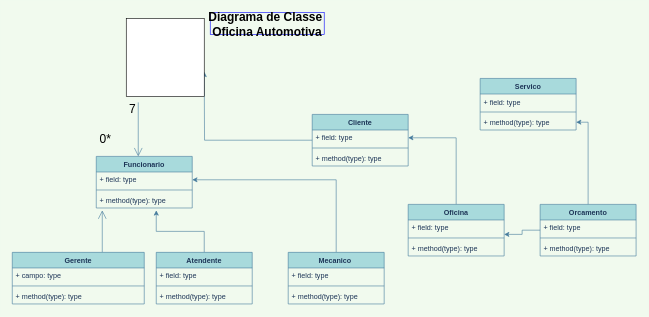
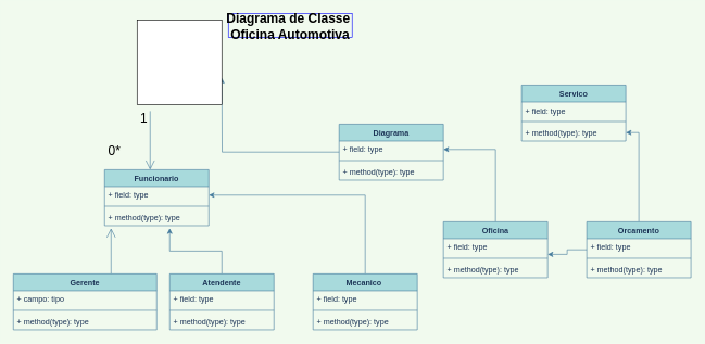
- <mxCell id="44" value="7" style="text;html=1;align=center;verticalAlign=middle;resizable=0;points=[];autosize=1;strokeColor=none;fillColor=none;fontSize=20;fontColor=#000000;" parent="1" vertex="1"><mxGeometry x="205" y="165" width="30" height="30" as="geometry" /></mxCell>
+ <mxCell id="44" value="1" style="text;html=1;align=center;verticalAlign=middle;resizable=0;points=[];autosize=1;strokeColor=none;fillColor=none;fontSize=20;fontColor=#000000;" parent="1" vertex="1"><mxGeometry x="205" y="165" width="30" height="30" as="geometry" /></mxCell>
- <mxCell id="24" value="Cliente" style="swimlane;fontStyle=1;align=center;verticalAlign=top;childLayout=stackLayout;horizontal=1;startSize=26;horizontalStack=0;resizeParent=1;resizeParentMax=0;resizeLast=0;collapsible=1;marginBottom=0;fillColor=#A8DADC;strokeColor=#457B9D;fontColor=#1D3557;" parent="1" vertex="1"><mxGeometry x="520" y="190" width="160" height="86" as="geometry" /></mxCell>
+ <mxCell id="24" value="Diagrama" style="swimlane;fontStyle=1;align=center;verticalAlign=top;childLayout=stackLayout;horizontal=1;startSize=26;horizontalStack=0;resizeParent=1;resizeParentMax=0;resizeLast=0;collapsible=1;marginBottom=0;fillColor=#A8DADC;strokeColor=#457B9D;fontColor=#1D3557;" parent="1" vertex="1"><mxGeometry x="520" y="190" width="160" height="86" as="geometry" /></mxCell>
- <mxCell id="10" value="+ campo: type" style="text;strokeColor=none;fillColor=none;align=left;verticalAlign=top;spacingLeft=4;spacingRight=4;overflow=hidden;rotatable=0;points=[[0,0.5],[1,0.5]];portConstraint=eastwest;fontColor=#1D3557;" parent="9" vertex="1"><mxGeometry y="26" width="220" height="26" as="geometry" /></mxCell>
+ <mxCell id="10" value="+ campo: tipo" style="text;strokeColor=none;fillColor=none;align=left;verticalAlign=top;spacingLeft=4;spacingRight=4;overflow=hidden;rotatable=0;points=[[0,0.5],[1,0.5]];portConstraint=eastwest;fontColor=#1D3557;" parent="9" vertex="1"><mxGeometry y="26" width="220" height="26" as="geometry" /></mxCell>
